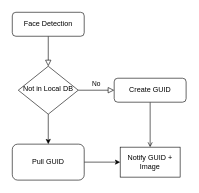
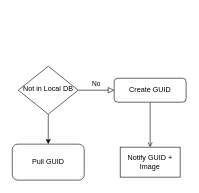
- <mxCell id="3" value="Face Detection" style="rounded=1;whiteSpace=wrap;html=1;fontSize=12;glass=0;strokeWidth=1;shadow=0;" parent="1" vertex="1"><mxGeometry x="20" y="20" width="120" height="40" as="geometry" /></mxCell>
- <mxCell id="2" value="" style="rounded=0;html=1;jettySize=auto;orthogonalLoop=1;fontSize=11;endArrow=block;endFill=0;endSize=8;strokeWidth=1;shadow=0;labelBackgroundColor=none;edgeStyle=orthogonalEdgeStyle;" parent="1" source="3" target="6" edge="1"><mxGeometry relative="1" as="geometry" /></mxCell>
- <mxCell id="9" style="edgeStyle=orthogonalEdgeStyle;rounded=0;orthogonalLoop=1;jettySize=auto;html=1;entryX=0;entryY=0.5;entryDx=0;entryDy=0;" parent="1" source="10" target="11" edge="1"><mxGeometry relative="1" as="geometry"><mxPoint x="190" y="270" as="targetPoint" /></mxGeometry></mxCell>
